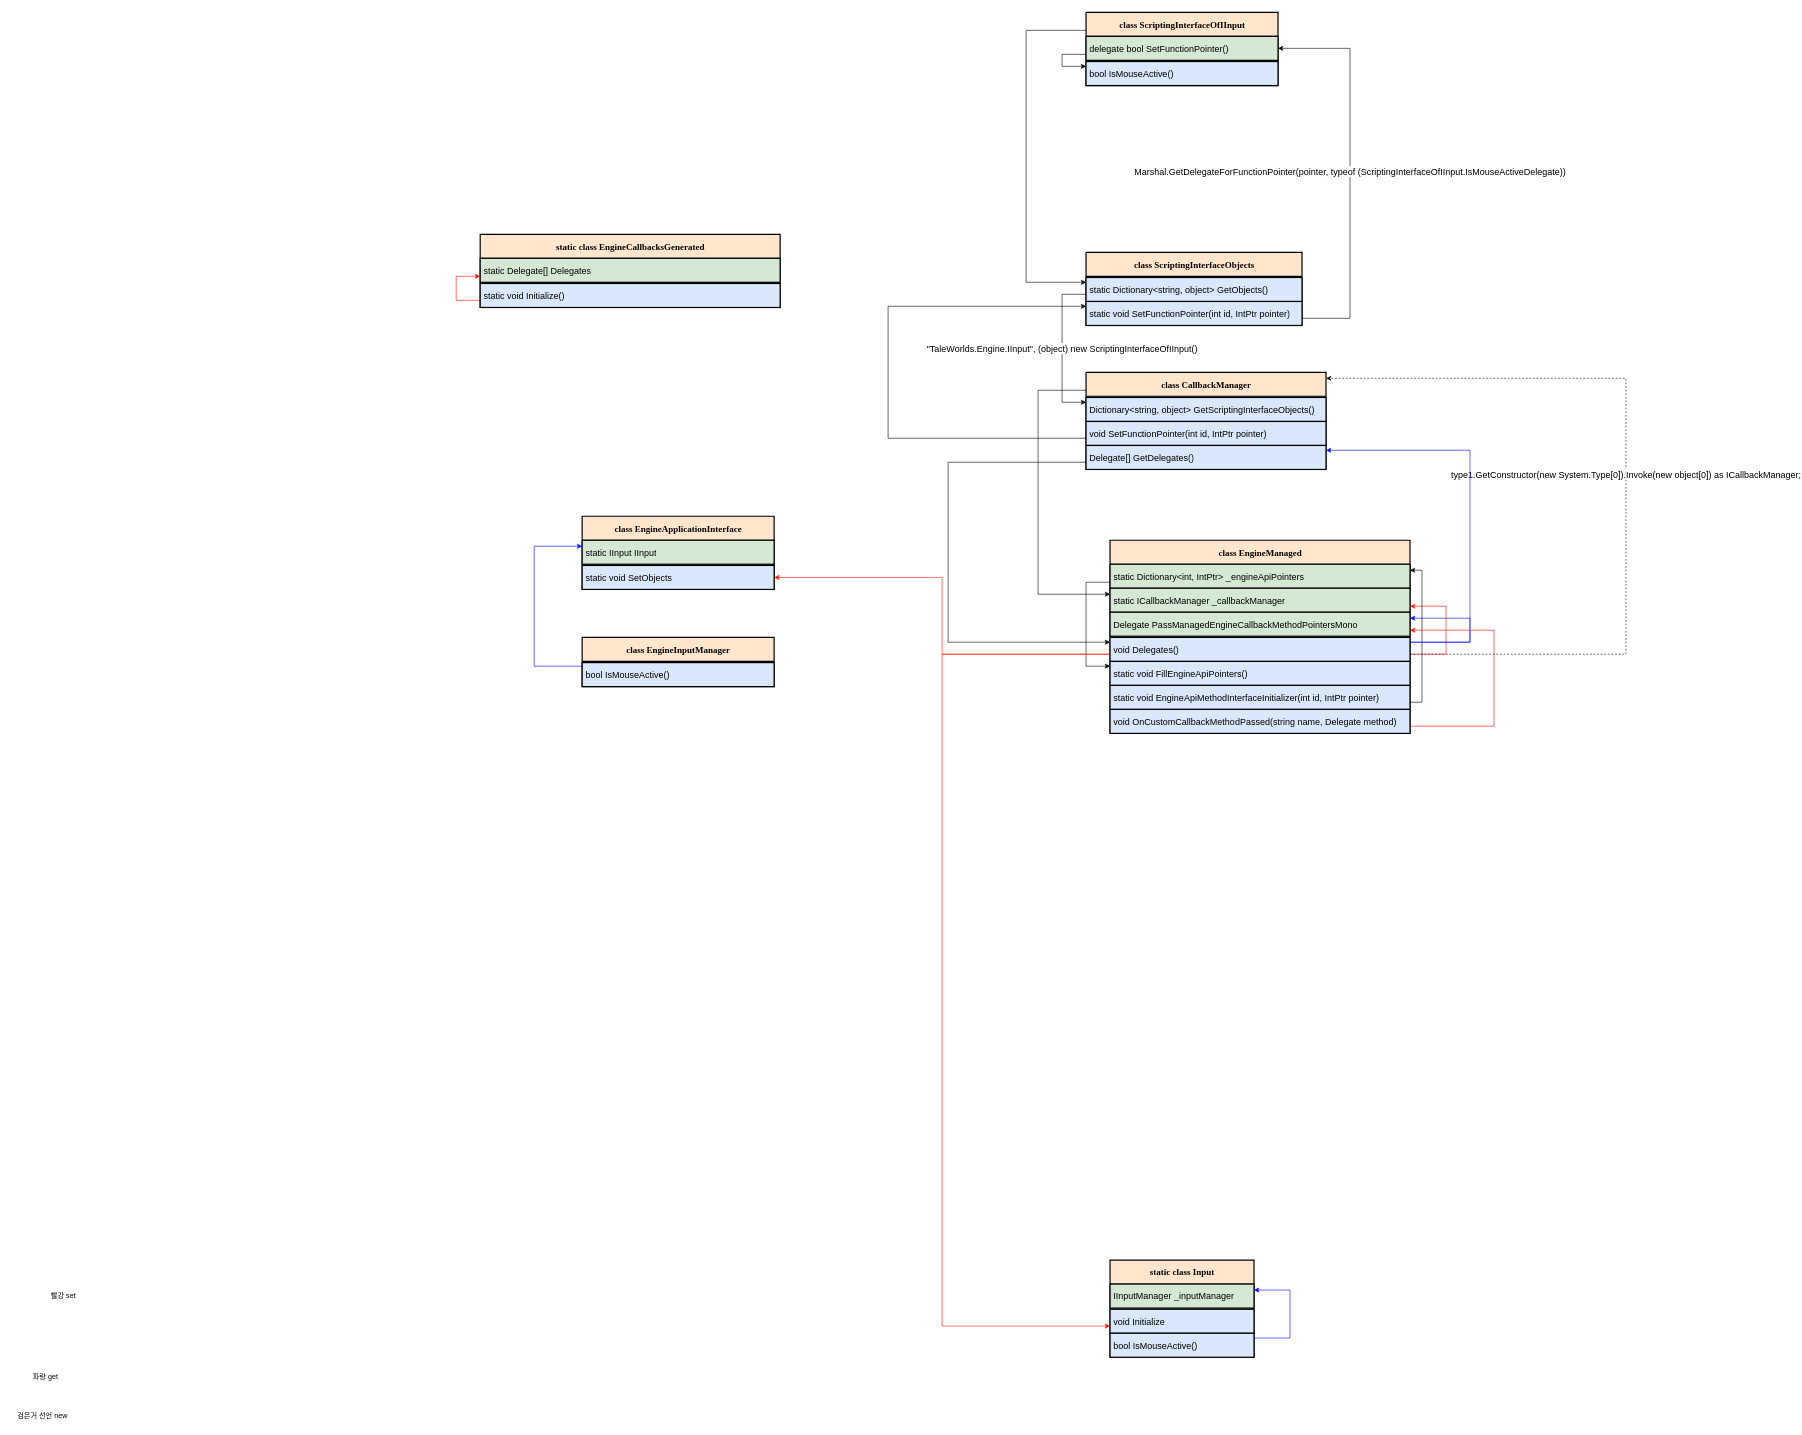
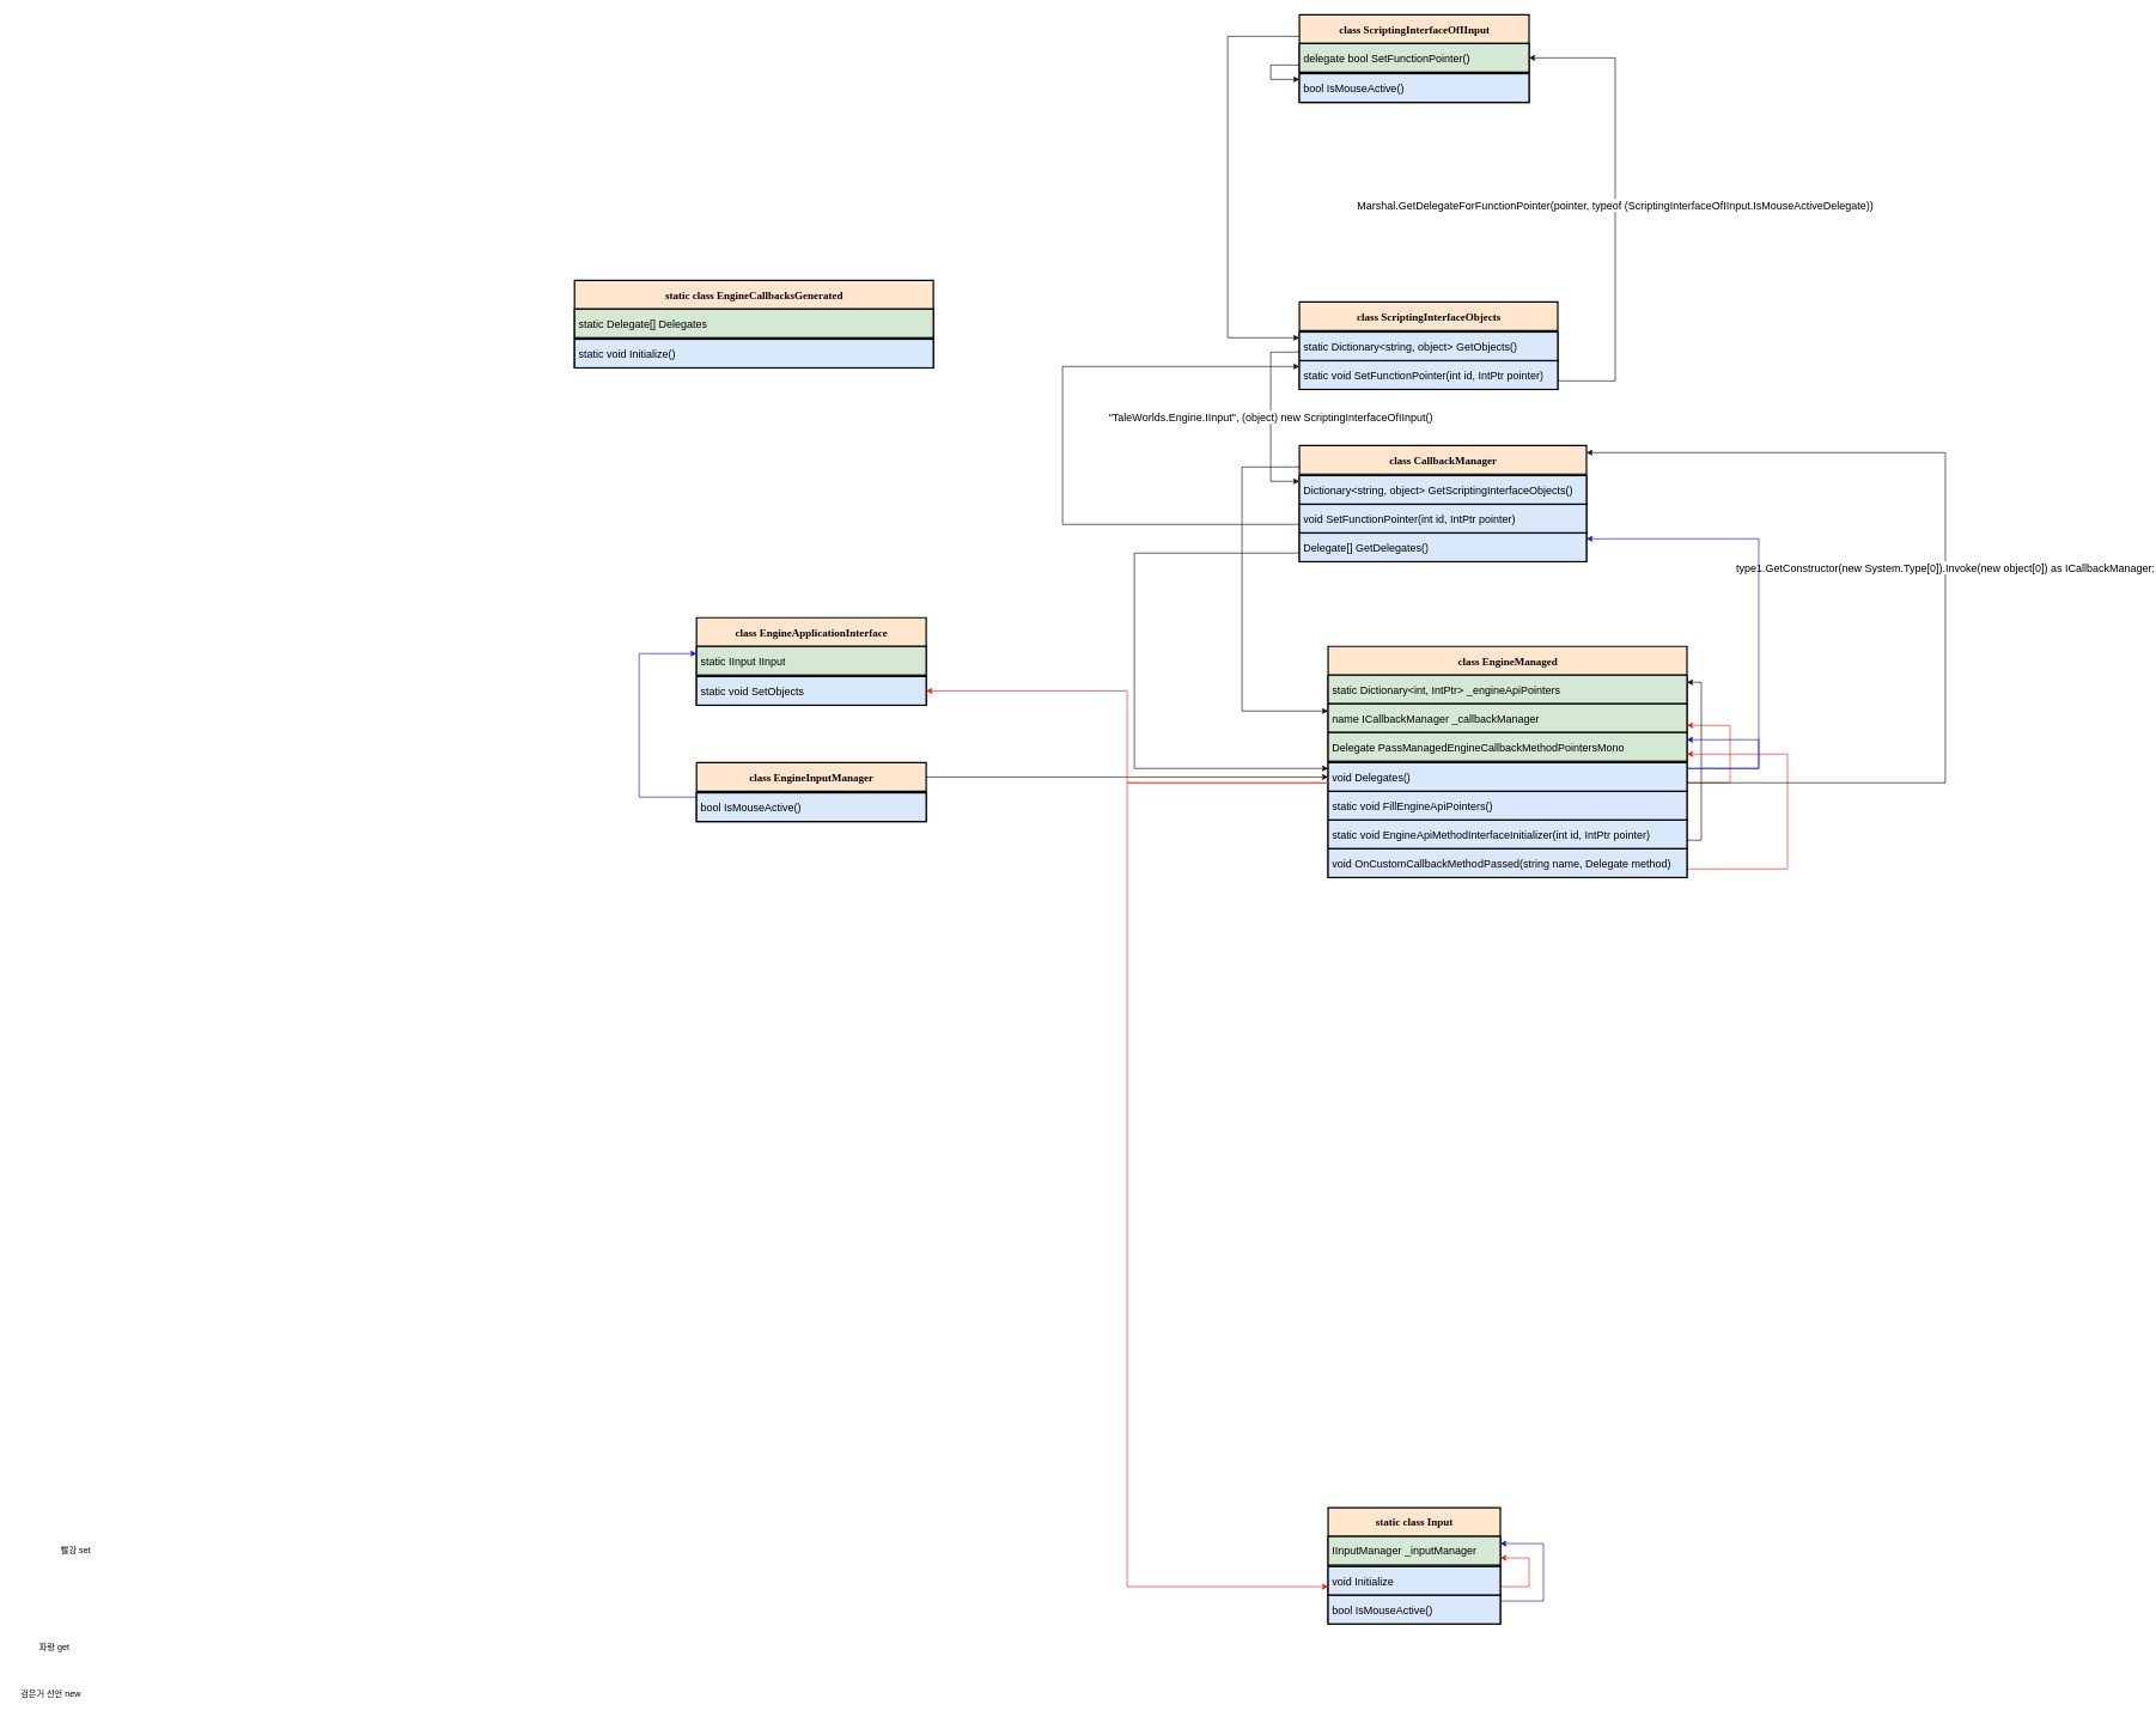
- <mxCell id="50" style="edgeStyle=orthogonalEdgeStyle;rounded=0;orthogonalLoop=1;jettySize=auto;html=1;fontColor=#FF1303;strokeColor=#FF1303;" parent="47" source="51" target="48" edge="1"><mxGeometry relative="1" as="geometry"><Array as="points"><mxPoint x="-40" y="110" /><mxPoint x="-40" y="70" /></Array></mxGeometry></mxCell>
- <mxCell id="33" value="type1.GetConstructor(new System.Type[0]).Invoke(new object[0]) as ICallbackManager;" style="edgeStyle=orthogonalEdgeStyle;rounded=0;jumpSize=6;orthogonalLoop=1;jettySize=auto;html=1;fontSize=15;endArrow=classic;endFill=1;dashed=1;" parent="1" source="17" target="28" edge="1"><mxGeometry relative="1" as="geometry"><Array as="points"><mxPoint x="2710" y="1090" /><mxPoint x="2710" y="630" /></Array></mxGeometry></mxCell>
+ <mxCell id="33" value="type1.GetConstructor(new System.Type[0]).Invoke(new object[0]) as ICallbackManager;" style="edgeStyle=orthogonalEdgeStyle;rounded=0;jumpSize=6;orthogonalLoop=1;jettySize=auto;html=1;fontSize=15;endArrow=classic;endFill=1;" parent="1" source="17" target="28" edge="1"><mxGeometry relative="1" as="geometry"><Array as="points"><mxPoint x="2710" y="1090" /><mxPoint x="2710" y="630" /></Array></mxGeometry></mxCell>
- <mxCell id="10" style="edgeStyle=orthogonalEdgeStyle;rounded=0;orthogonalLoop=1;jettySize=auto;html=1;" parent="9" source="11" target="18" edge="1"><mxGeometry relative="1" as="geometry"><Array as="points"><mxPoint x="-40" y="70" /><mxPoint x="-40" y="210" /></Array></mxGeometry></mxCell>
- <mxCell id="12" value="static ICallbackManager _callbackManager" style="text;align=left;verticalAlign=middle;spacingLeft=4;spacingRight=4;whiteSpace=wrap;overflow=hidden;rotatable=0;points=[[0,0.5],[1,0.5]];portConstraint=eastwest;horizontal=1;labelBorderColor=none;labelBackgroundColor=none;html=1;shadow=0;glass=0;sketch=0;rounded=0;fillColor=#d5e8d4;fontSize=15;strokeColor=#000000;strokeWidth=2;" parent="9" vertex="1"><mxGeometry y="80" width="500" height="40" as="geometry" /></mxCell>
+ <mxCell id="12" value="name ICallbackManager _callbackManager" style="text;align=left;verticalAlign=middle;spacingLeft=4;spacingRight=4;whiteSpace=wrap;overflow=hidden;rotatable=0;points=[[0,0.5],[1,0.5]];portConstraint=eastwest;horizontal=1;labelBorderColor=none;labelBackgroundColor=none;html=1;shadow=0;glass=0;sketch=0;rounded=0;fillColor=#d5e8d4;fontSize=15;strokeColor=#000000;strokeWidth=2;" parent="9" vertex="1"><mxGeometry y="80" width="500" height="40" as="geometry" /></mxCell>
+ <mxCell id="23" style="edgeStyle=orthogonalEdgeStyle;rounded=0;orthogonalLoop=1;jettySize=auto;html=1;" edge="1" parent="1" source="24" target="17"><mxGeometry relative="1" as="geometry"><Array as="points"><mxPoint x="1430" y="1082" /><mxPoint x="1430" y="1082" /></Array></mxGeometry></mxCell>
+ <mxCell id="5" style="edgeStyle=orthogonalEdgeStyle;rounded=0;orthogonalLoop=1;jettySize=auto;html=1;strokeColor=#FF1303;" edge="1" parent="2" source="6" target="3"><mxGeometry relative="1" as="geometry"><Array as="points"><mxPoint x="280" y="110" /><mxPoint x="280" y="70" /></Array></mxGeometry></mxCell>
